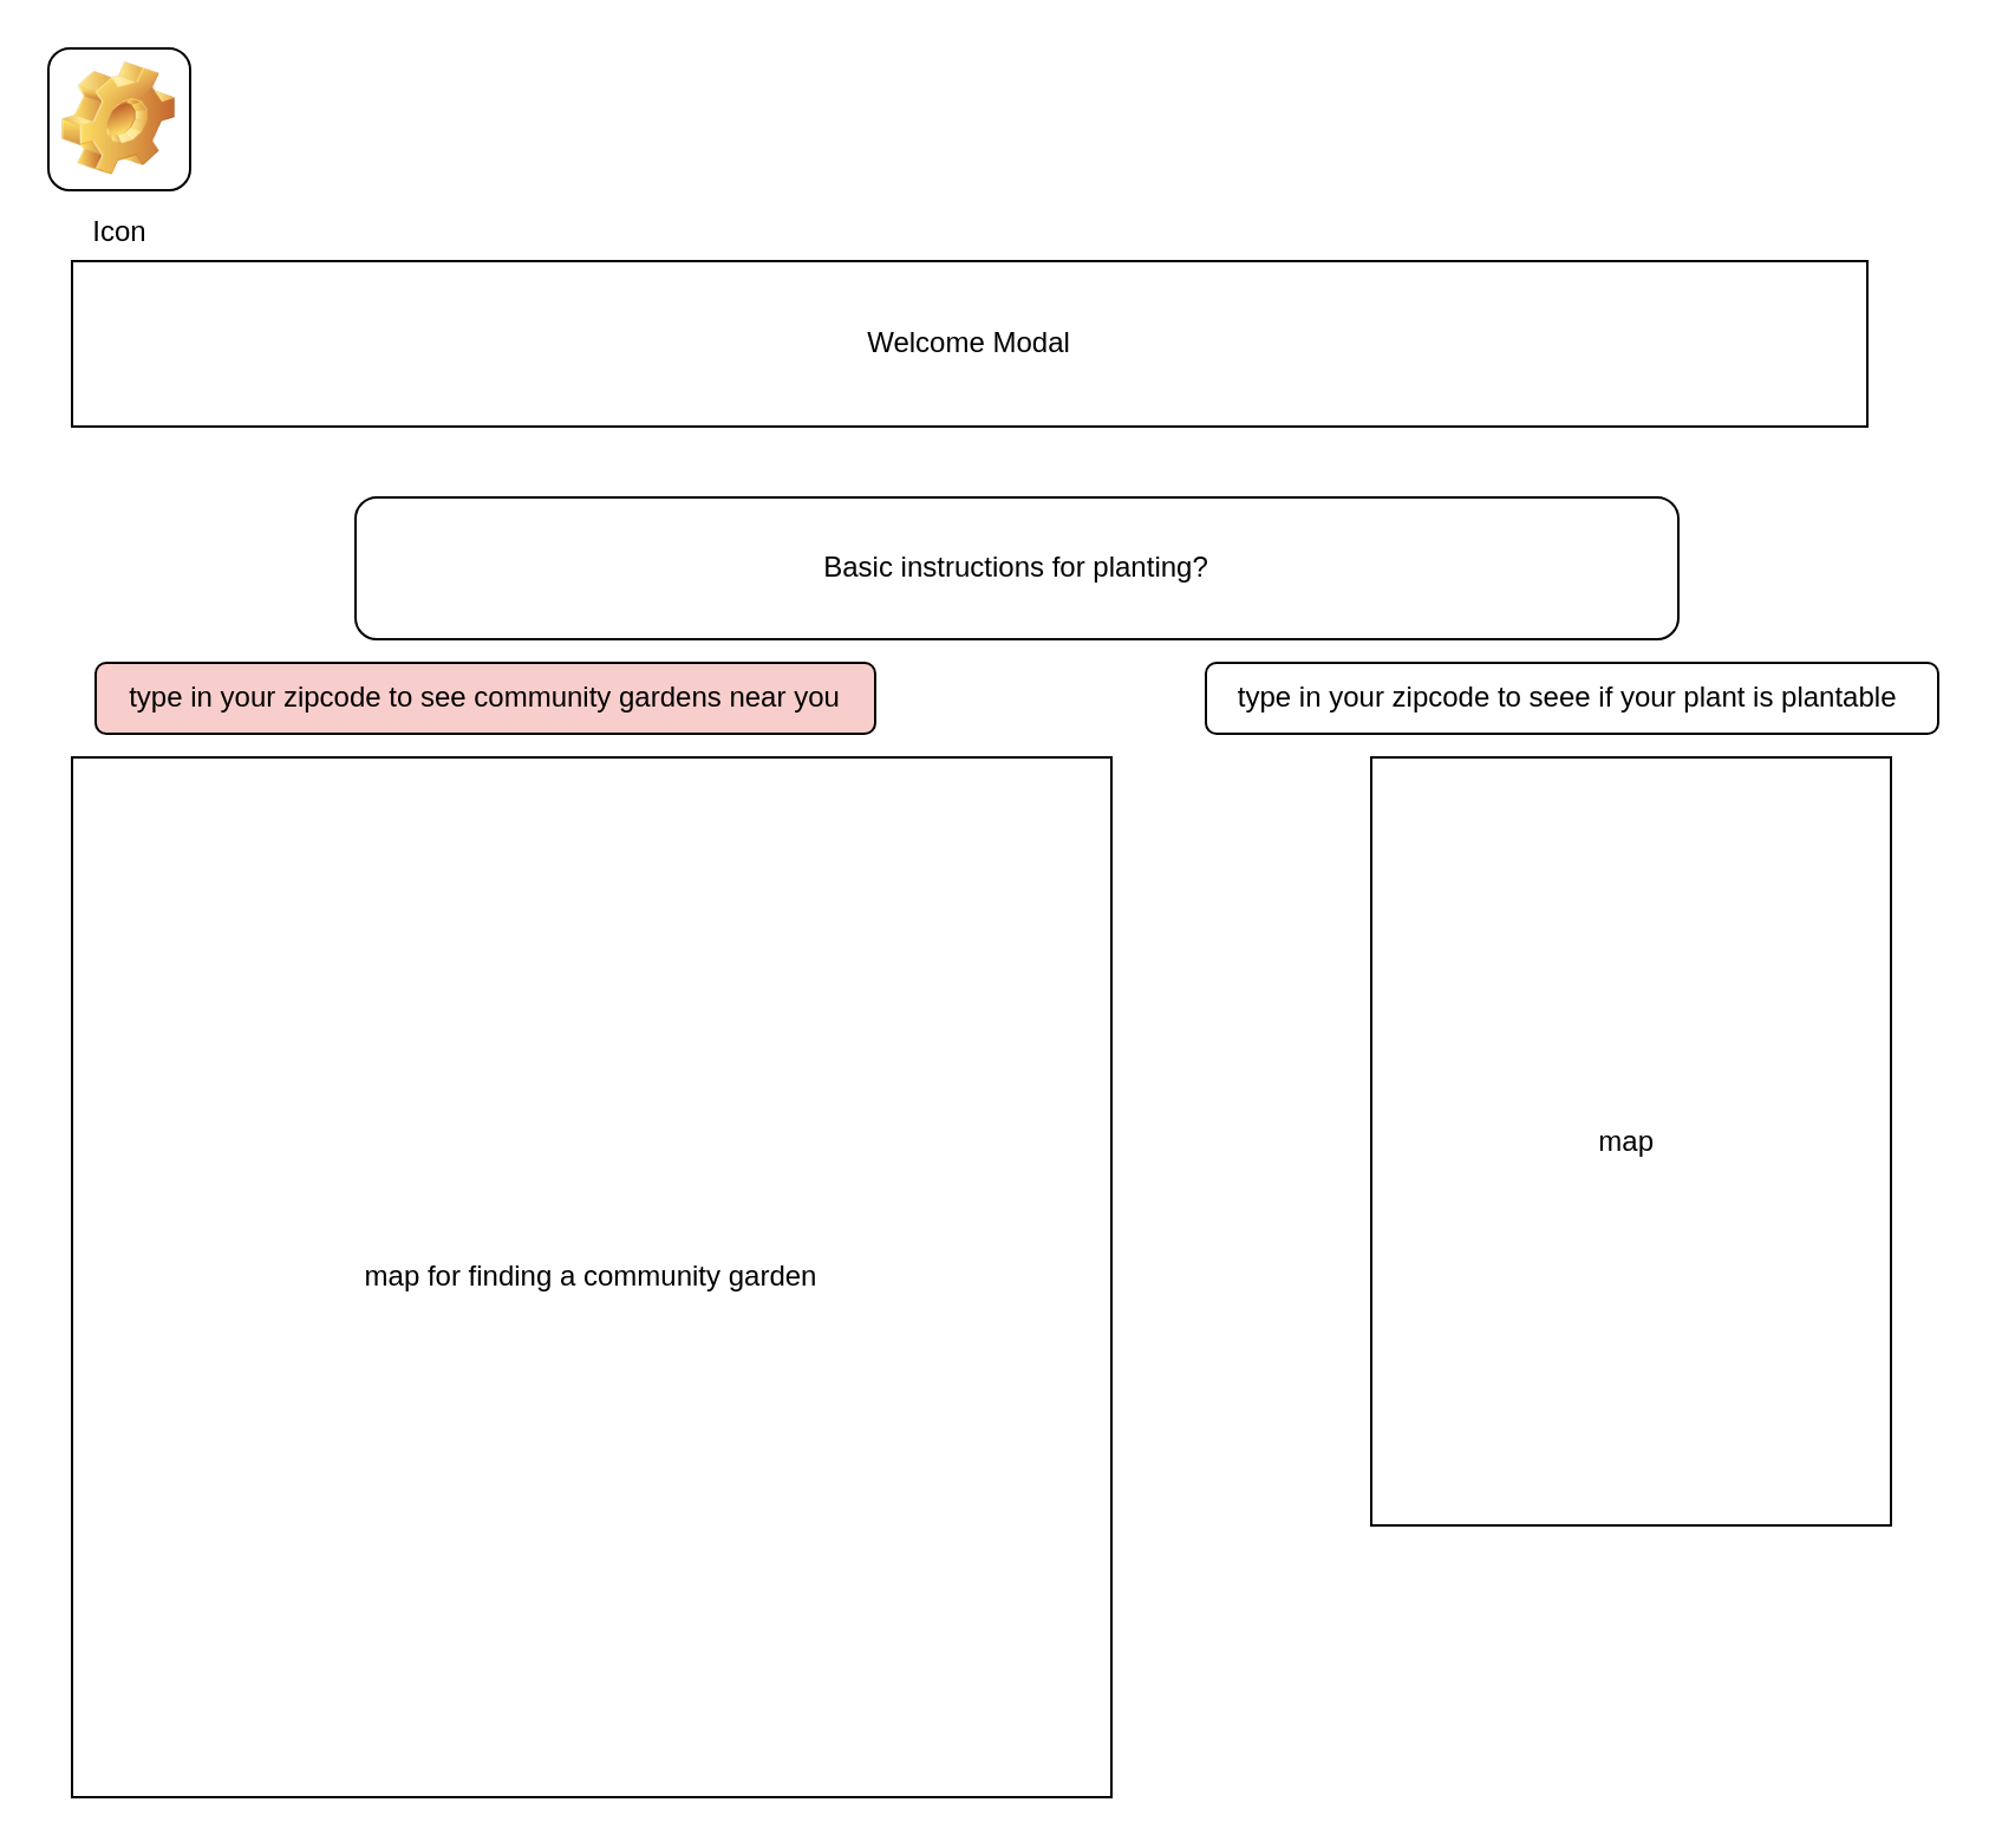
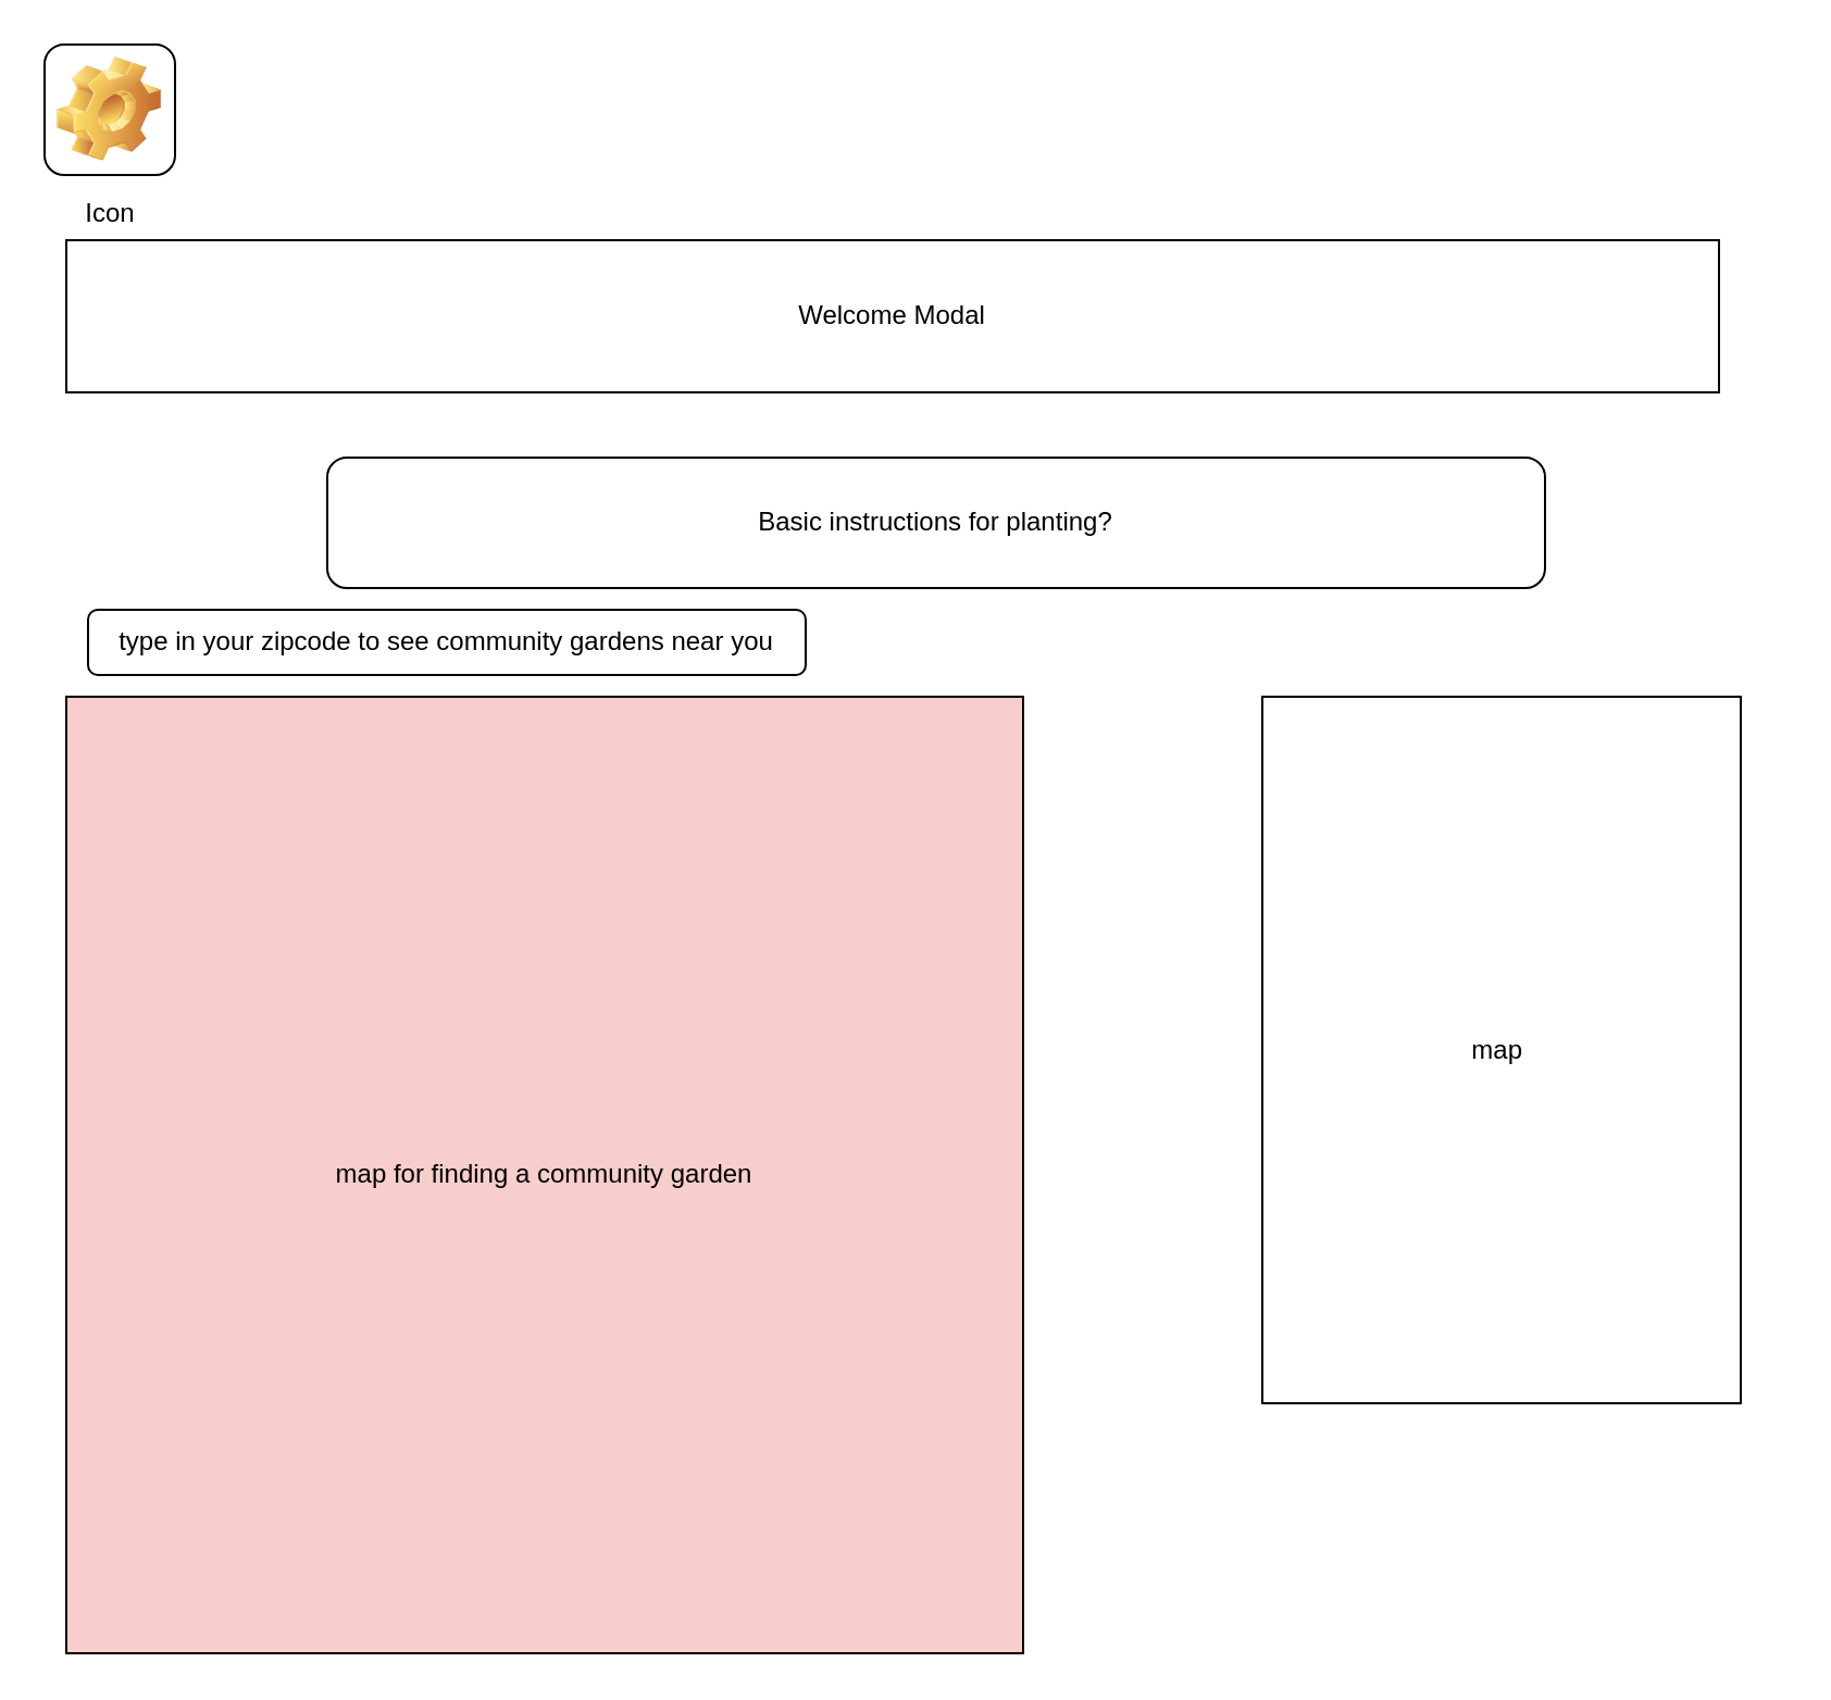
- <mxCell id="7" value="type in your zipcode to see community gardens near you" style="rounded=1;whiteSpace=wrap;html=1;fillColor=#f8cecc;" vertex="1" parent="1"><mxGeometry x="40" y="280" width="330" height="30" as="geometry" /></mxCell>
+ <mxCell id="7" value="type in your zipcode to see community gardens near you" style="rounded=1;whiteSpace=wrap;html=1;" vertex="1" parent="1"><mxGeometry x="40" y="280" width="330" height="30" as="geometry" /></mxCell>
- <mxCell id="8" value="type in your zipcode to seee if your plant is plantable&amp;nbsp;" style="rounded=1;whiteSpace=wrap;html=1;" vertex="1" parent="1"><mxGeometry x="510" y="280" width="310" height="30" as="geometry" /></mxCell>
- <mxCell id="5" value="map for finding a community garden" style="whiteSpace=wrap;html=1;aspect=fixed;" vertex="1" parent="1"><mxGeometry x="30" y="320" width="440" height="440" as="geometry" /></mxCell>
+ <mxCell id="5" value="map for finding a community garden" style="whiteSpace=wrap;html=1;aspect=fixed;fillColor=#f8cecc;" vertex="1" parent="1"><mxGeometry x="30" y="320" width="440" height="440" as="geometry" /></mxCell>
